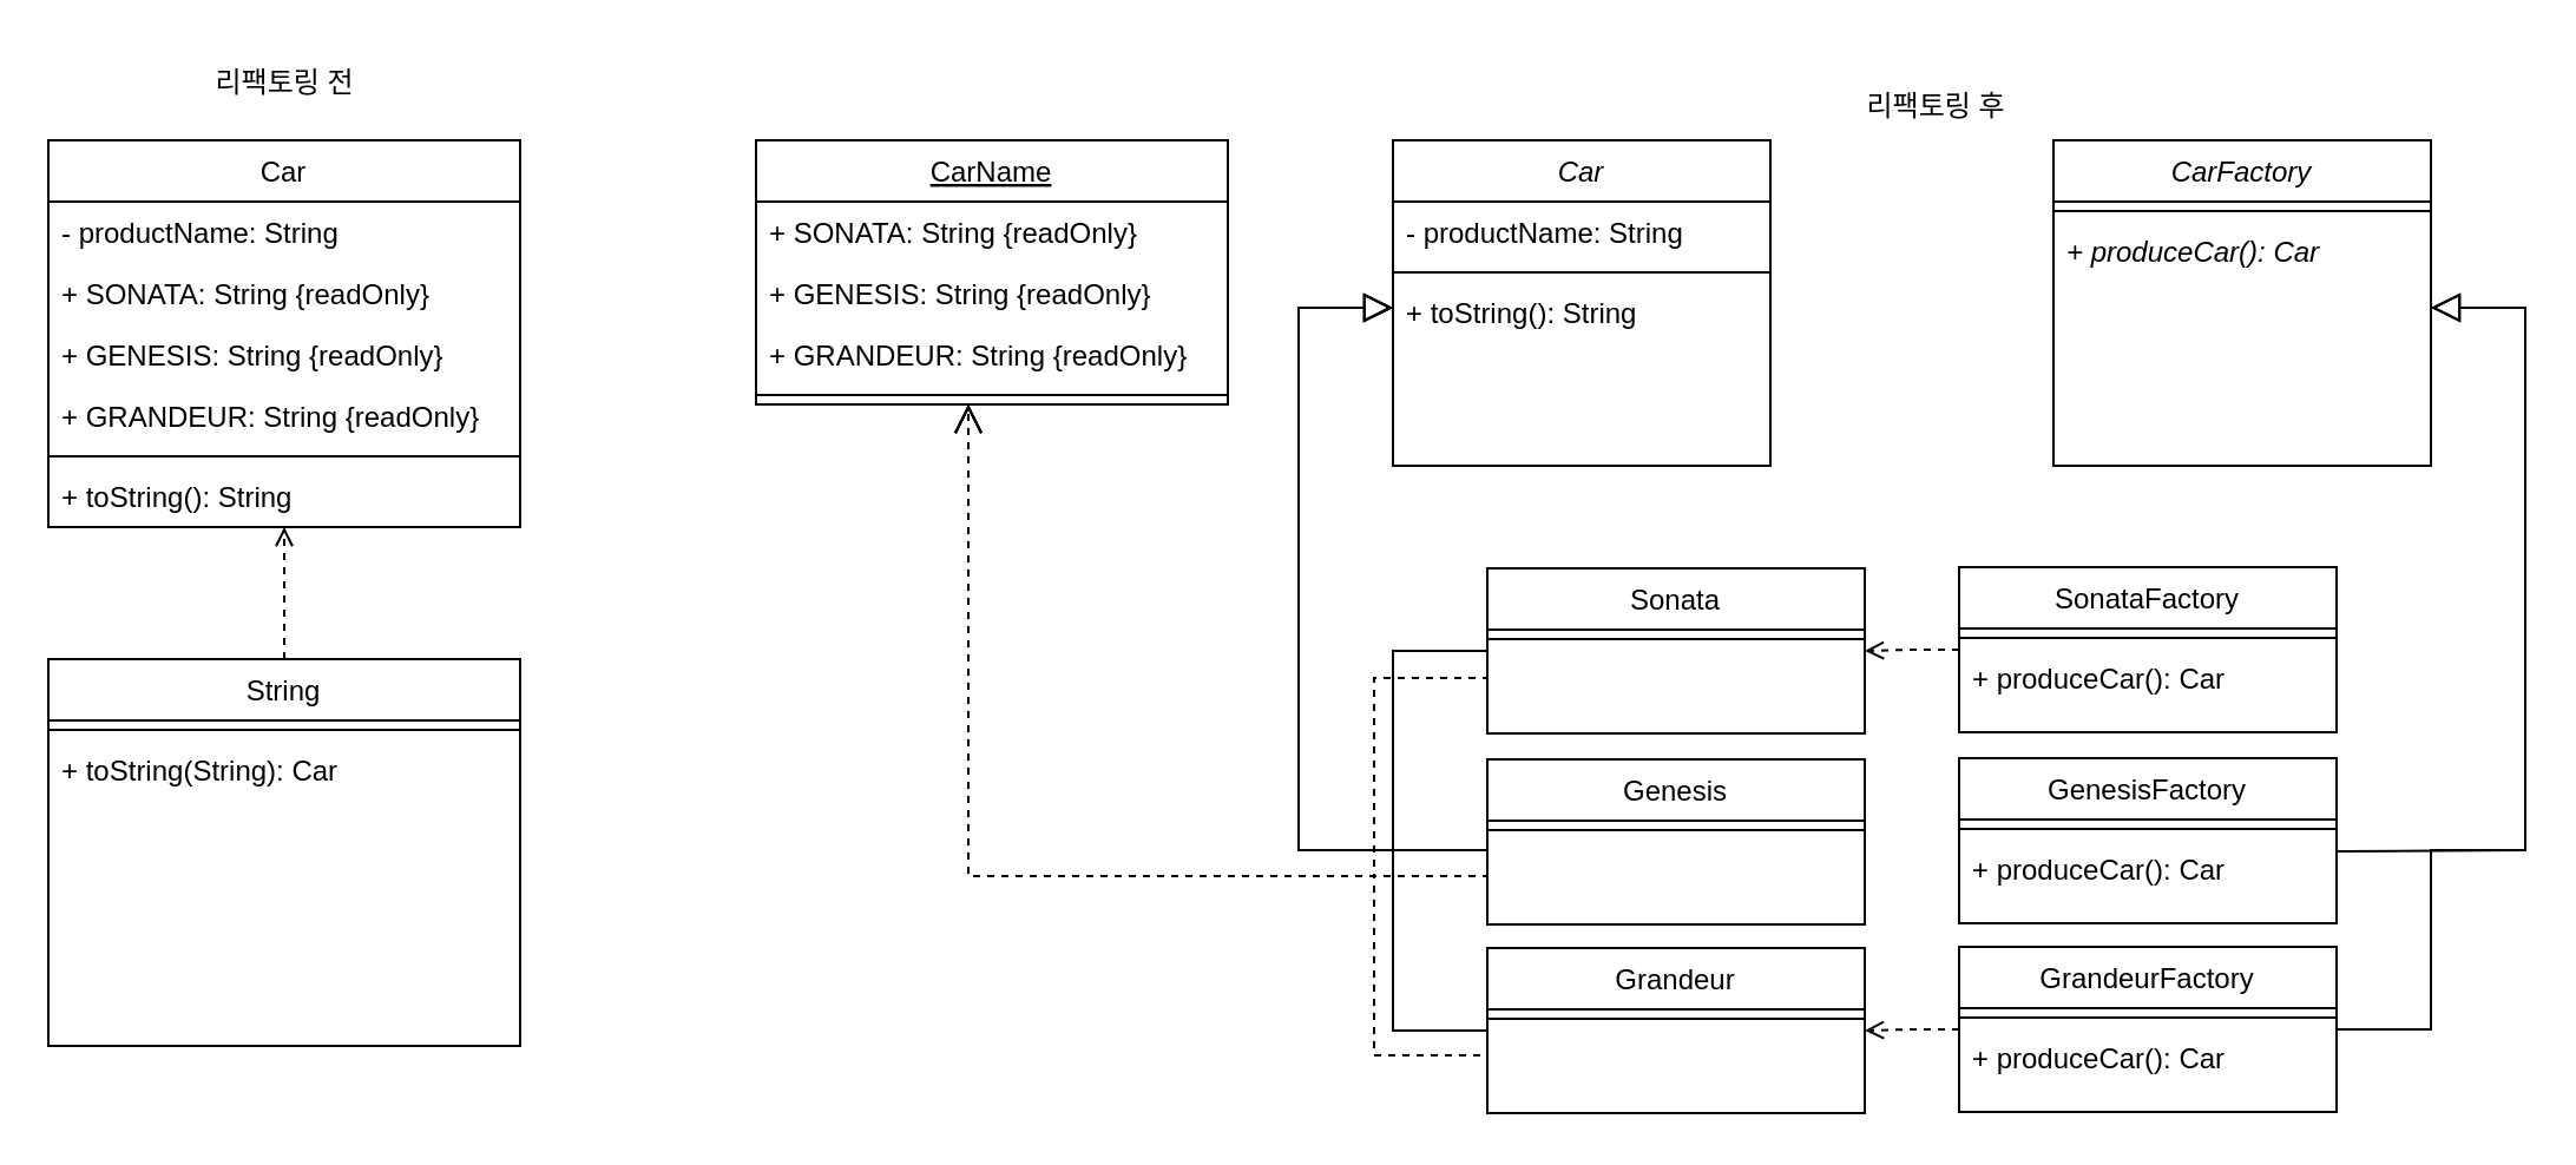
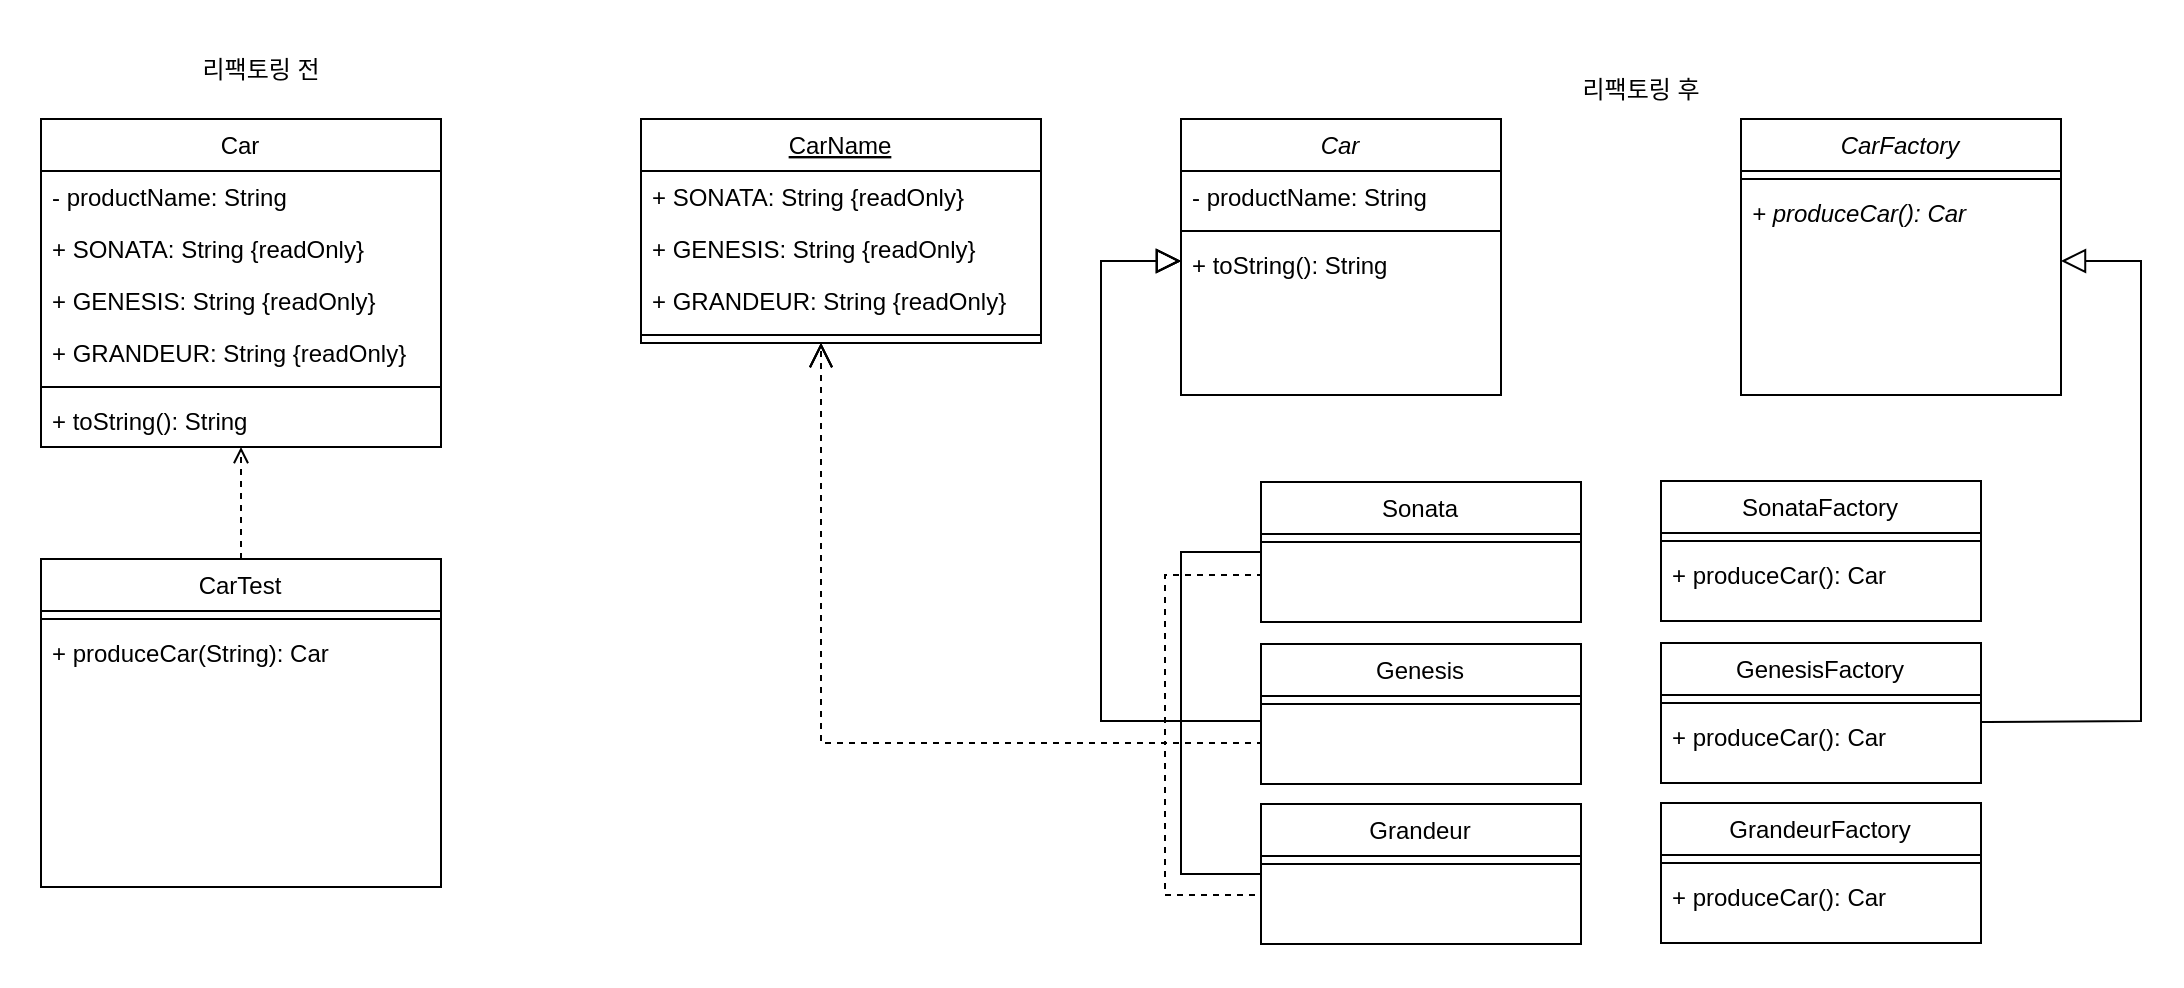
- <mxCell id="20" value="리팩토링 전" style="text;html=1;align=center;verticalAlign=middle;resizable=0;points=[];autosize=1;strokeColor=none;fillColor=none;" vertex="1" parent="1"><mxGeometry x="80" y="20" width="80" height="30" as="geometry" /></mxCell>
+ <mxCell id="20" value="리팩토링 전" style="text;html=1;align=center;verticalAlign=middle;resizable=0;points=[];autosize=1;strokeColor=none;fillColor=none;" vertex="1" parent="1"><mxGeometry x="90" y="20" width="80" height="30" as="geometry" /></mxCell>
- <mxCell id="39" style="edgeStyle=orthogonalEdgeStyle;rounded=0;orthogonalLoop=1;jettySize=auto;html=1;dashed=1;endArrow=open;endFill=0;" edge="1" parent="1" source="36" target="12"><mxGeometry relative="1" as="geometry" /></mxCell>
- <mxCell id="29" value="String" style="swimlane;fontStyle=0;align=center;verticalAlign=top;childLayout=stackLayout;horizontal=1;startSize=26;horizontalStack=0;resizeParent=1;resizeLast=0;collapsible=1;marginBottom=0;rounded=0;shadow=0;strokeWidth=1;" vertex="1" parent="1"><mxGeometry x="20" y="279" width="200" height="164" as="geometry"><mxRectangle x="230" y="140" width="160" height="26" as="alternateBounds" /></mxGeometry></mxCell>
+ <mxCell id="29" value="CarTest" style="swimlane;fontStyle=0;align=center;verticalAlign=top;childLayout=stackLayout;horizontal=1;startSize=26;horizontalStack=0;resizeParent=1;resizeLast=0;collapsible=1;marginBottom=0;rounded=0;shadow=0;strokeWidth=1;" vertex="1" parent="1"><mxGeometry x="20" y="279" width="200" height="164" as="geometry"><mxRectangle x="230" y="140" width="160" height="26" as="alternateBounds" /></mxGeometry></mxCell>
- <mxCell id="31" value="+ toString(String): Car" style="text;align=left;verticalAlign=top;spacingLeft=4;spacingRight=4;overflow=hidden;rotatable=0;points=[[0,0.5],[1,0.5]];portConstraint=eastwest;" vertex="1" parent="29"><mxGeometry y="34" width="200" height="26" as="geometry" /></mxCell>
+ <mxCell id="31" value="+ produceCar(String): Car" style="text;align=left;verticalAlign=top;spacingLeft=4;spacingRight=4;overflow=hidden;rotatable=0;points=[[0,0.5],[1,0.5]];portConstraint=eastwest;" vertex="1" parent="29"><mxGeometry y="34" width="200" height="26" as="geometry" /></mxCell>
- <mxCell id="43" style="edgeStyle=orthogonalEdgeStyle;rounded=0;orthogonalLoop=1;jettySize=auto;html=1;endArrow=block;endFill=0;endSize=10;" edge="1" parent="1" source="44" target="32"><mxGeometry relative="1" as="geometry"><mxPoint x="990" y="130" as="targetPoint" /><Array as="points"><mxPoint x="1030" y="436" /><mxPoint x="1030" y="360" /><mxPoint x="1070" y="360" /><mxPoint x="1070" y="130" /></Array></mxGeometry></mxCell>
- <mxCell id="47" style="edgeStyle=orthogonalEdgeStyle;rounded=0;orthogonalLoop=1;jettySize=auto;html=1;dashed=1;endArrow=open;endFill=0;" edge="1" parent="1" source="44" target="18"><mxGeometry relative="1" as="geometry"><mxPoint x="780" y="375" as="targetPoint" /><mxPoint x="860" y="375" as="sourcePoint" /></mxGeometry></mxCell>
